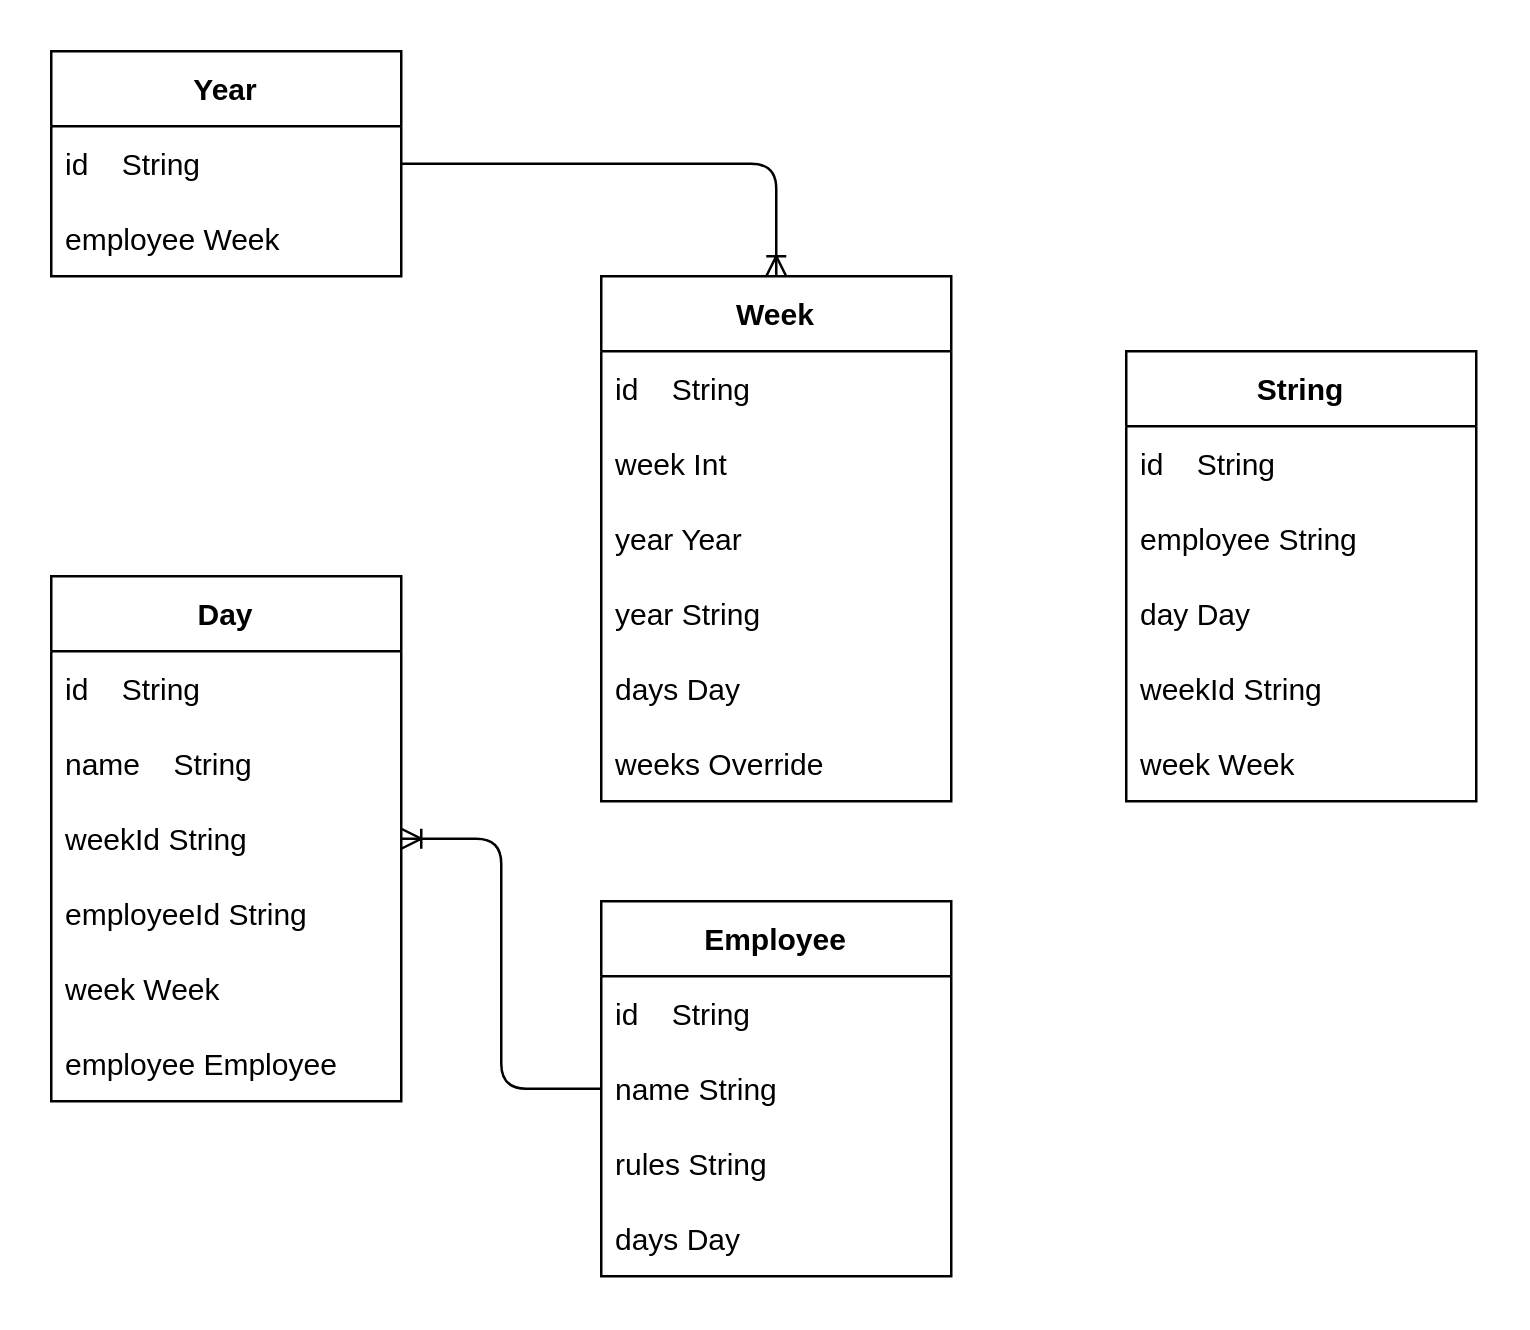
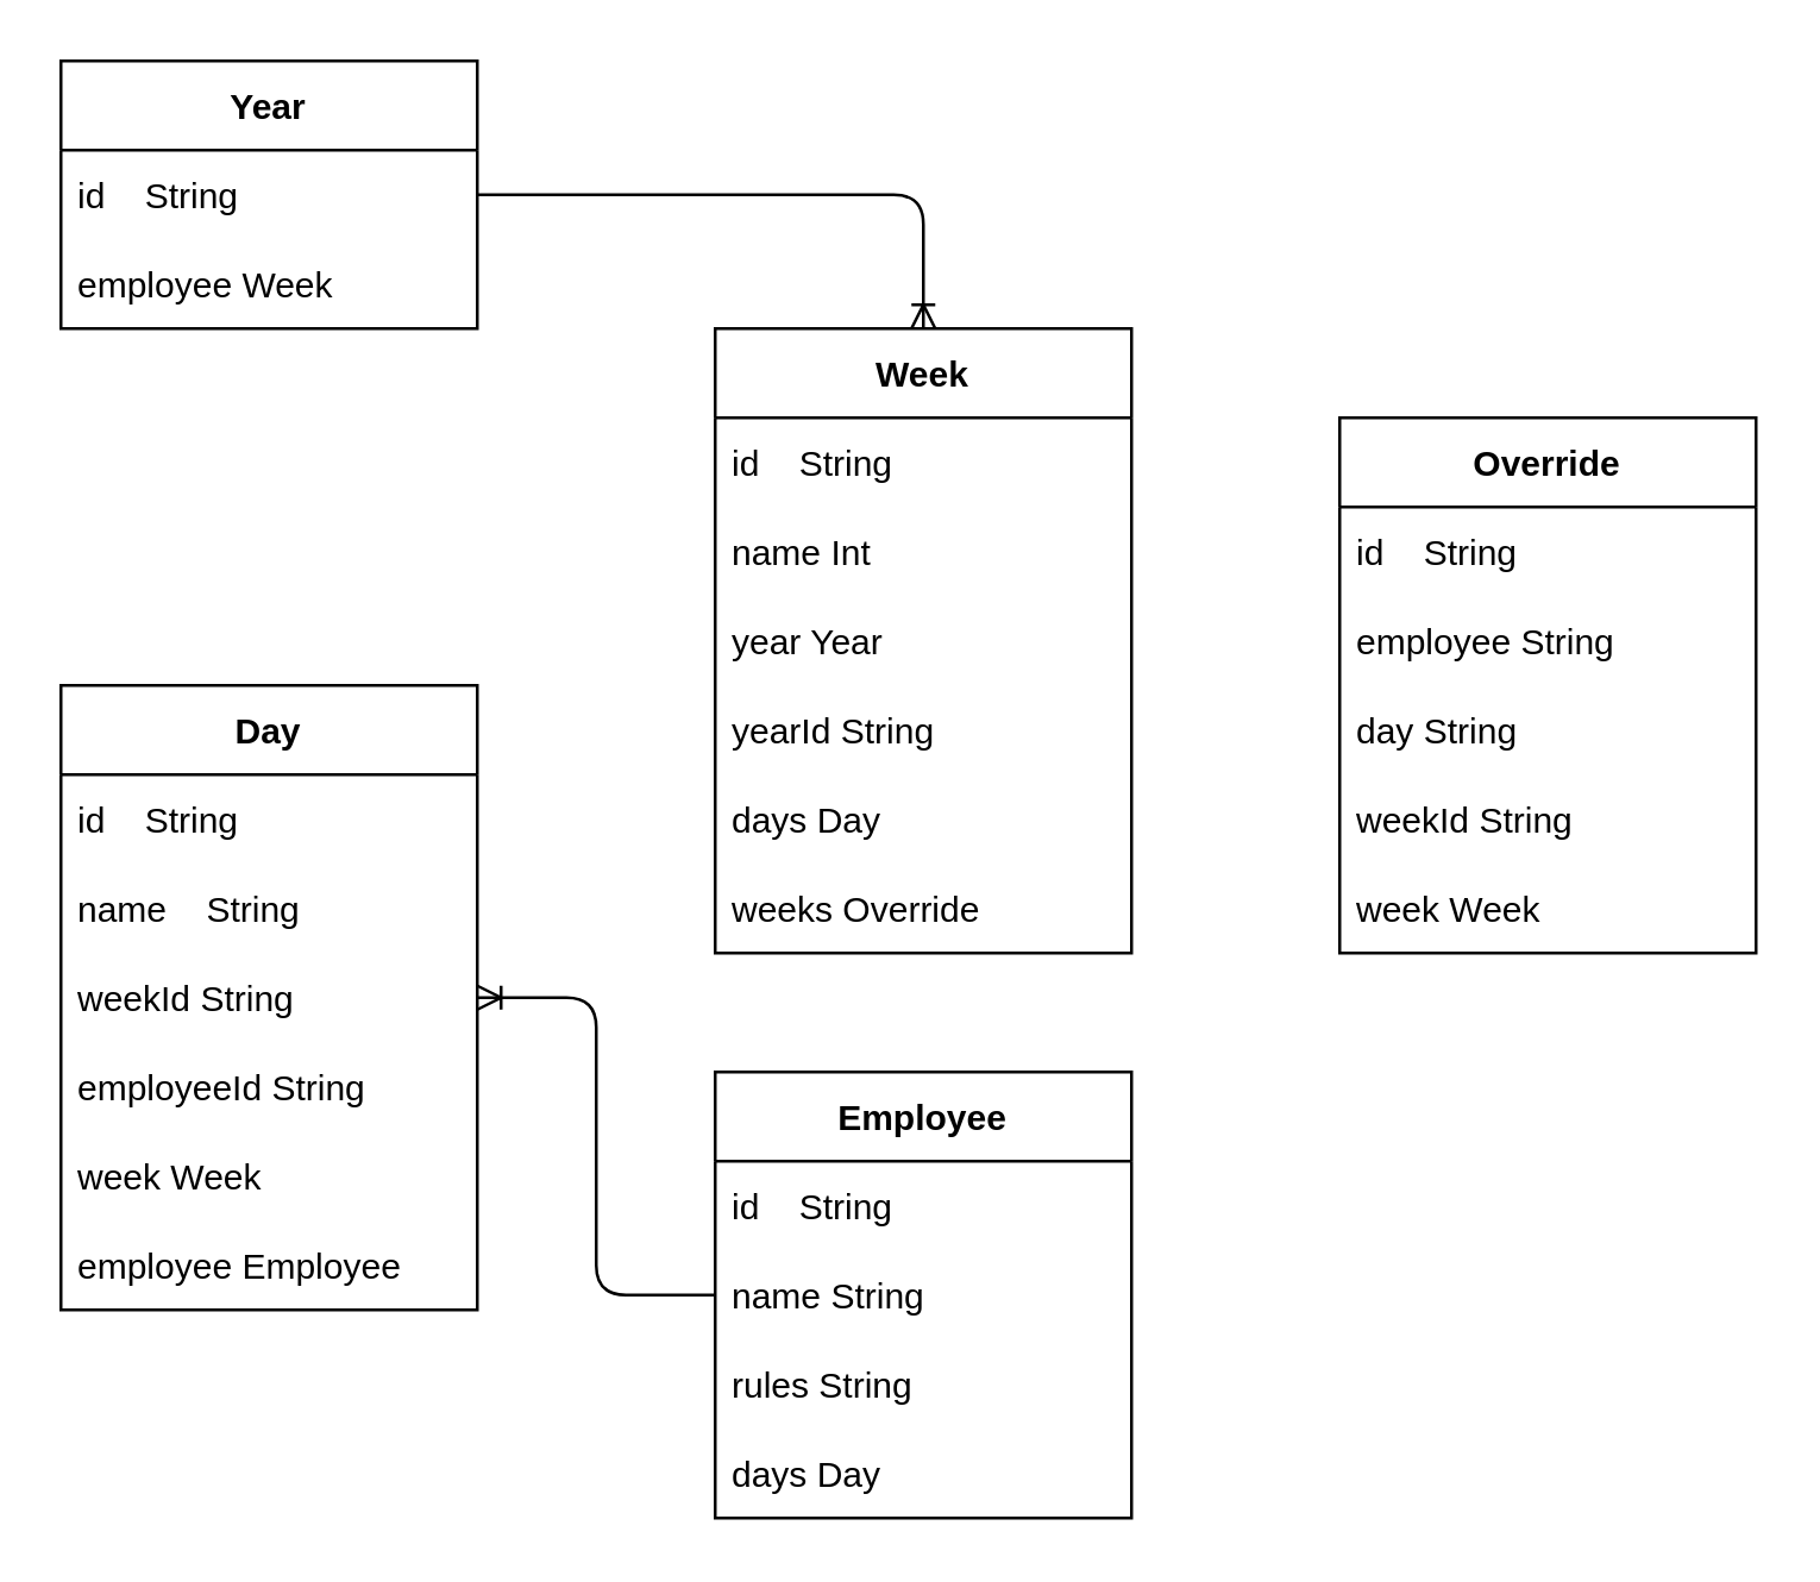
- <mxCell id="24" value="String" style="swimlane;fontStyle=1;childLayout=stackLayout;horizontal=1;startSize=30;horizontalStack=0;resizeParent=1;resizeParentMax=0;resizeLast=0;collapsible=1;marginBottom=0;" vertex="1" parent="1"><mxGeometry x="450" y="140" width="140" height="180" as="geometry" /></mxCell>
+ <mxCell id="24" value="Override" style="swimlane;fontStyle=1;childLayout=stackLayout;horizontal=1;startSize=30;horizontalStack=0;resizeParent=1;resizeParentMax=0;resizeLast=0;collapsible=1;marginBottom=0;" vertex="1" parent="1"><mxGeometry x="450" y="140" width="140" height="180" as="geometry" /></mxCell>
- <mxCell id="7" value="week Int" style="text;strokeColor=none;fillColor=none;align=left;verticalAlign=middle;spacingLeft=4;spacingRight=4;overflow=hidden;points=[[0,0.5],[1,0.5]];portConstraint=eastwest;rotatable=0;" vertex="1" parent="5"><mxGeometry y="60" width="140" height="30" as="geometry" /></mxCell>
+ <mxCell id="7" value="name Int" style="text;strokeColor=none;fillColor=none;align=left;verticalAlign=middle;spacingLeft=4;spacingRight=4;overflow=hidden;points=[[0,0.5],[1,0.5]];portConstraint=eastwest;rotatable=0;" vertex="1" parent="5"><mxGeometry y="60" width="140" height="30" as="geometry" /></mxCell>
- <mxCell id="9" value="year String" style="text;strokeColor=none;fillColor=none;align=left;verticalAlign=middle;spacingLeft=4;spacingRight=4;overflow=hidden;points=[[0,0.5],[1,0.5]];portConstraint=eastwest;rotatable=0;" vertex="1" parent="5"><mxGeometry y="120" width="140" height="30" as="geometry" /></mxCell>
+ <mxCell id="9" value="yearId String" style="text;strokeColor=none;fillColor=none;align=left;verticalAlign=middle;spacingLeft=4;spacingRight=4;overflow=hidden;points=[[0,0.5],[1,0.5]];portConstraint=eastwest;rotatable=0;" vertex="1" parent="5"><mxGeometry y="120" width="140" height="30" as="geometry" /></mxCell>
- <mxCell id="27" value="day Day" style="text;strokeColor=none;fillColor=none;align=left;verticalAlign=middle;spacingLeft=4;spacingRight=4;overflow=hidden;points=[[0,0.5],[1,0.5]];portConstraint=eastwest;rotatable=0;" vertex="1" parent="24"><mxGeometry y="90" width="140" height="30" as="geometry" /></mxCell>
+ <mxCell id="27" value="day String" style="text;strokeColor=none;fillColor=none;align=left;verticalAlign=middle;spacingLeft=4;spacingRight=4;overflow=hidden;points=[[0,0.5],[1,0.5]];portConstraint=eastwest;rotatable=0;" vertex="1" parent="24"><mxGeometry y="90" width="140" height="30" as="geometry" /></mxCell>
